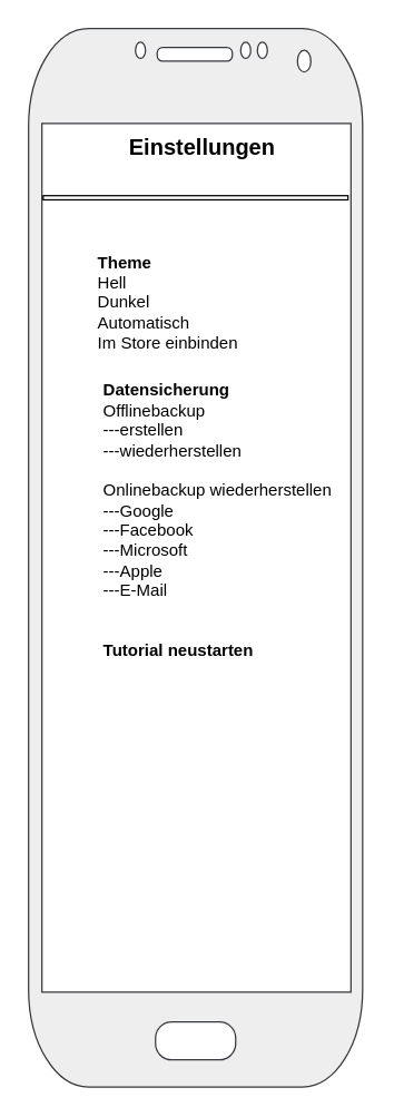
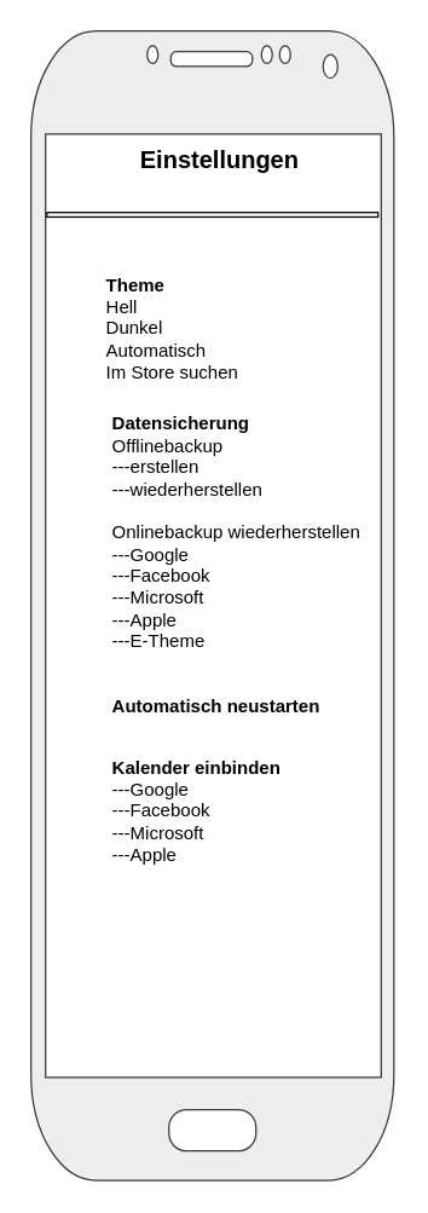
- <mxCell id="4" value="&lt;b&gt;Theme&lt;/b&gt;&lt;br&gt;Hell&lt;br&gt;Dunkel&lt;br&gt;Automatisch&lt;br&gt;Im Store einbinden" style="rounded=0;whiteSpace=wrap;html=1;opacity=60;align=left;fillColor=none;strokeColor=none;" vertex="1" parent="1"><mxGeometry x="67.98" y="171.89" width="172.02" height="90" as="geometry" /></mxCell>
+ <mxCell id="4" value="&lt;b&gt;Theme&lt;/b&gt;&lt;br&gt;Hell&lt;br&gt;Dunkel&lt;br&gt;Automatisch&lt;br&gt;Im Store suchen" style="rounded=0;whiteSpace=wrap;html=1;opacity=60;align=left;fillColor=none;strokeColor=none;" vertex="1" parent="1"><mxGeometry x="67.98" y="171.89" width="172.02" height="90" as="geometry" /></mxCell>
- <mxCell id="3" value="&lt;b&gt;Datensicherung&lt;/b&gt;&lt;br&gt;Offlinebackup &lt;br&gt;---erstellen&lt;br&gt;---wiederherstellen&lt;br&gt;&lt;br&gt;Onlinebackup wiederherstellen&lt;br&gt;---Google&lt;br&gt;---Facebook&lt;br&gt;---Microsoft&lt;br&gt;---Apple&lt;br&gt;---E-Mail" style="rounded=0;whiteSpace=wrap;html=1;opacity=60;align=left;strokeColor=none;fillColor=none;" vertex="1" parent="1"><mxGeometry x="71.91" y="271.89" width="186.94" height="160" as="geometry" /></mxCell>
+ <mxCell id="3" value="&lt;b&gt;Datensicherung&lt;/b&gt;&lt;br&gt;Offlinebackup &lt;br&gt;---erstellen&lt;br&gt;---wiederherstellen&lt;br&gt;&lt;br&gt;Onlinebackup wiederherstellen&lt;br&gt;---Google&lt;br&gt;---Facebook&lt;br&gt;---Microsoft&lt;br&gt;---Apple&lt;br&gt;---E-Theme" style="rounded=0;whiteSpace=wrap;html=1;opacity=60;align=left;strokeColor=none;fillColor=none;" vertex="1" parent="1"><mxGeometry x="71.91" y="271.89" width="186.94" height="160" as="geometry" /></mxCell>
- <mxCell id="6" value="&lt;b&gt;Tutorial neustarten&lt;/b&gt;" style="rounded=0;whiteSpace=wrap;html=1;opacity=60;align=left;strokeColor=none;fillColor=none;" vertex="1" parent="1"><mxGeometry x="71.91" y="451.88" width="188.59" height="30" as="geometry" /></mxCell>
+ <mxCell id="6" value="&lt;b&gt;Automatisch neustarten&lt;/b&gt;" style="rounded=0;whiteSpace=wrap;html=1;opacity=60;align=left;strokeColor=none;fillColor=none;" vertex="1" parent="1"><mxGeometry x="71.91" y="451.88" width="188.59" height="30" as="geometry" /></mxCell>
+ <mxCell id="5" value="&lt;b&gt;Kalender einbinden&lt;/b&gt;&lt;br&gt;---Google&lt;br&gt;---Facebook&lt;br&gt;---Microsoft&lt;br&gt;---Apple" style="rounded=0;whiteSpace=wrap;html=1;opacity=60;align=left;strokeColor=none;fillColor=none;" vertex="1" parent="1"><mxGeometry x="71.91" y="500.64" width="186.94" height="70" as="geometry" /></mxCell>
